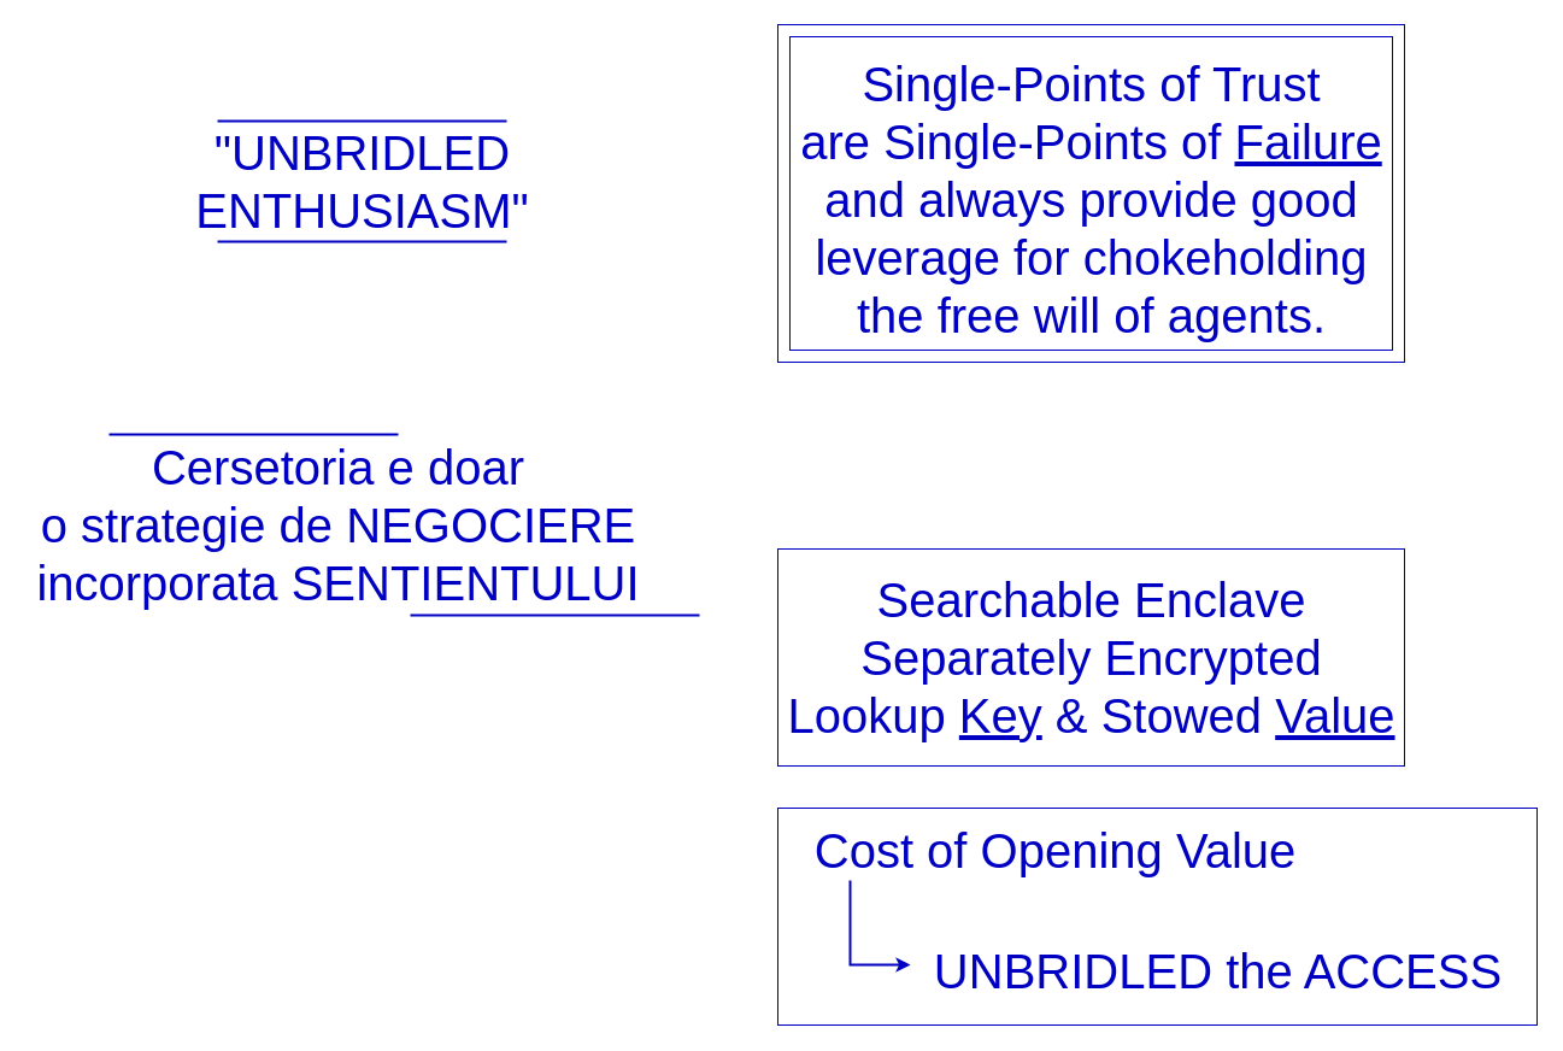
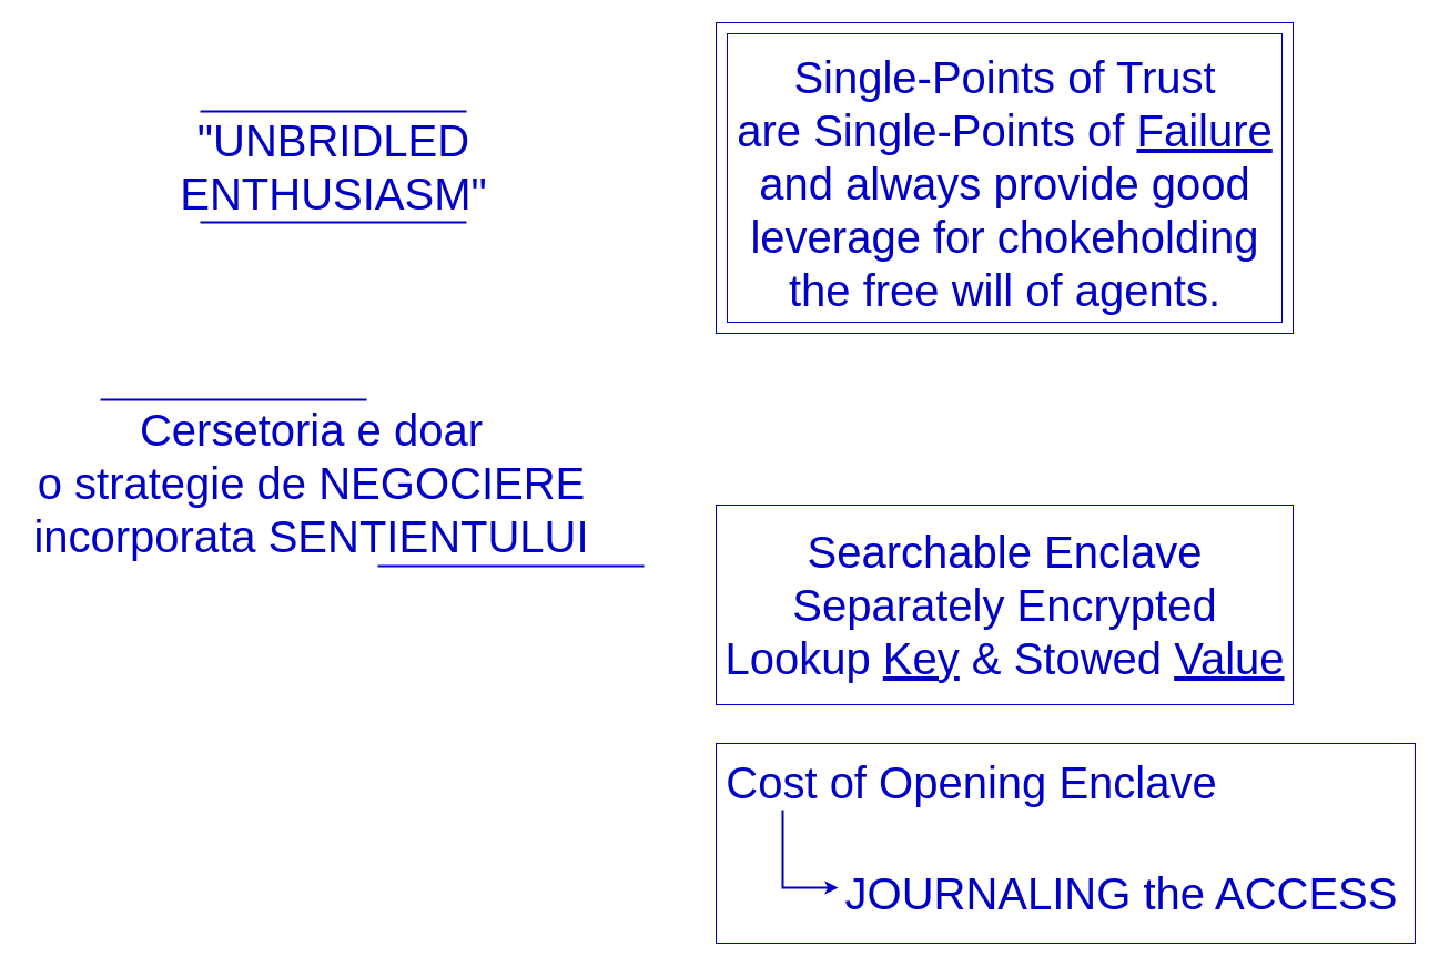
- <mxCell id="10" value="Cost of Opening Value" style="text;html=1;align=center;verticalAlign=middle;resizable=0;points=[];autosize=1;strokeColor=none;fillColor=none;fontSize=40;fontColor=#0000C4;" vertex="1" parent="1"><mxGeometry x="645" y="680" width="460" height="50" as="geometry" /></mxCell>
+ <mxCell id="10" value="Cost of Opening Enclave" style="text;html=1;align=center;verticalAlign=middle;resizable=0;points=[];autosize=1;strokeColor=none;fillColor=none;fontSize=40;fontColor=#0000C4;" vertex="1" parent="1"><mxGeometry x="645" y="680" width="460" height="50" as="geometry" /></mxCell>
- <mxCell id="11" value="UNBRIDLED the ACCESS" style="text;html=1;align=center;verticalAlign=middle;resizable=0;points=[];autosize=1;strokeColor=none;fillColor=none;fontSize=40;fontColor=#0000C4;" vertex="1" parent="1"><mxGeometry x="755" y="780" width="510" height="50" as="geometry" /></mxCell>
+ <mxCell id="11" value="JOURNALING the ACCESS" style="text;html=1;align=center;verticalAlign=middle;resizable=0;points=[];autosize=1;strokeColor=none;fillColor=none;fontSize=40;fontColor=#0000C4;" vertex="1" parent="1"><mxGeometry x="755" y="780" width="510" height="50" as="geometry" /></mxCell>
